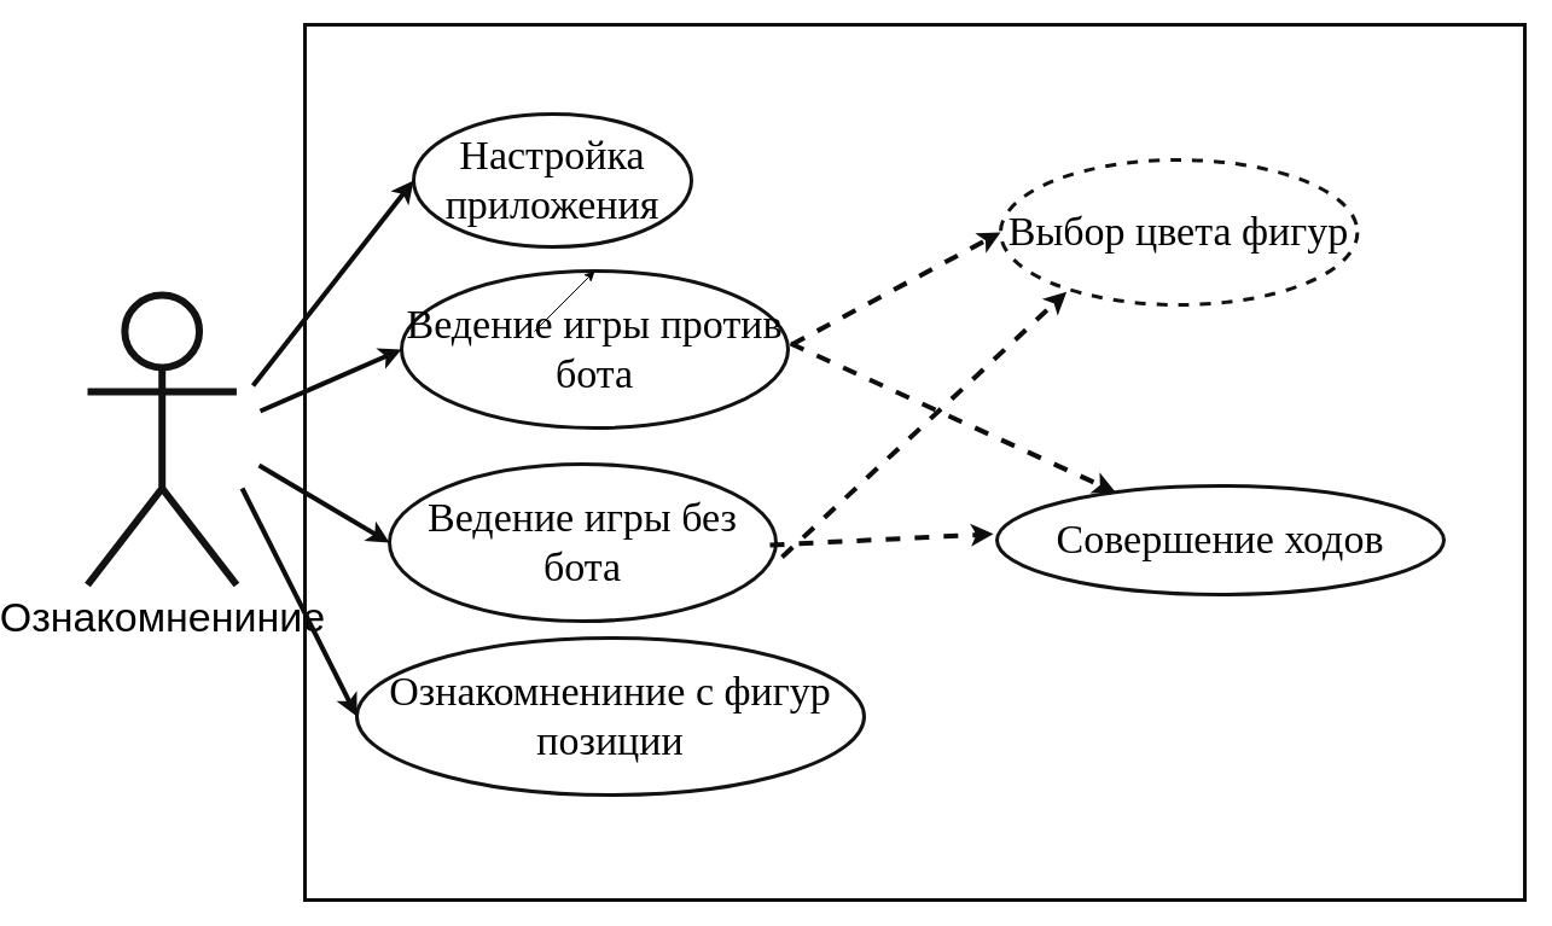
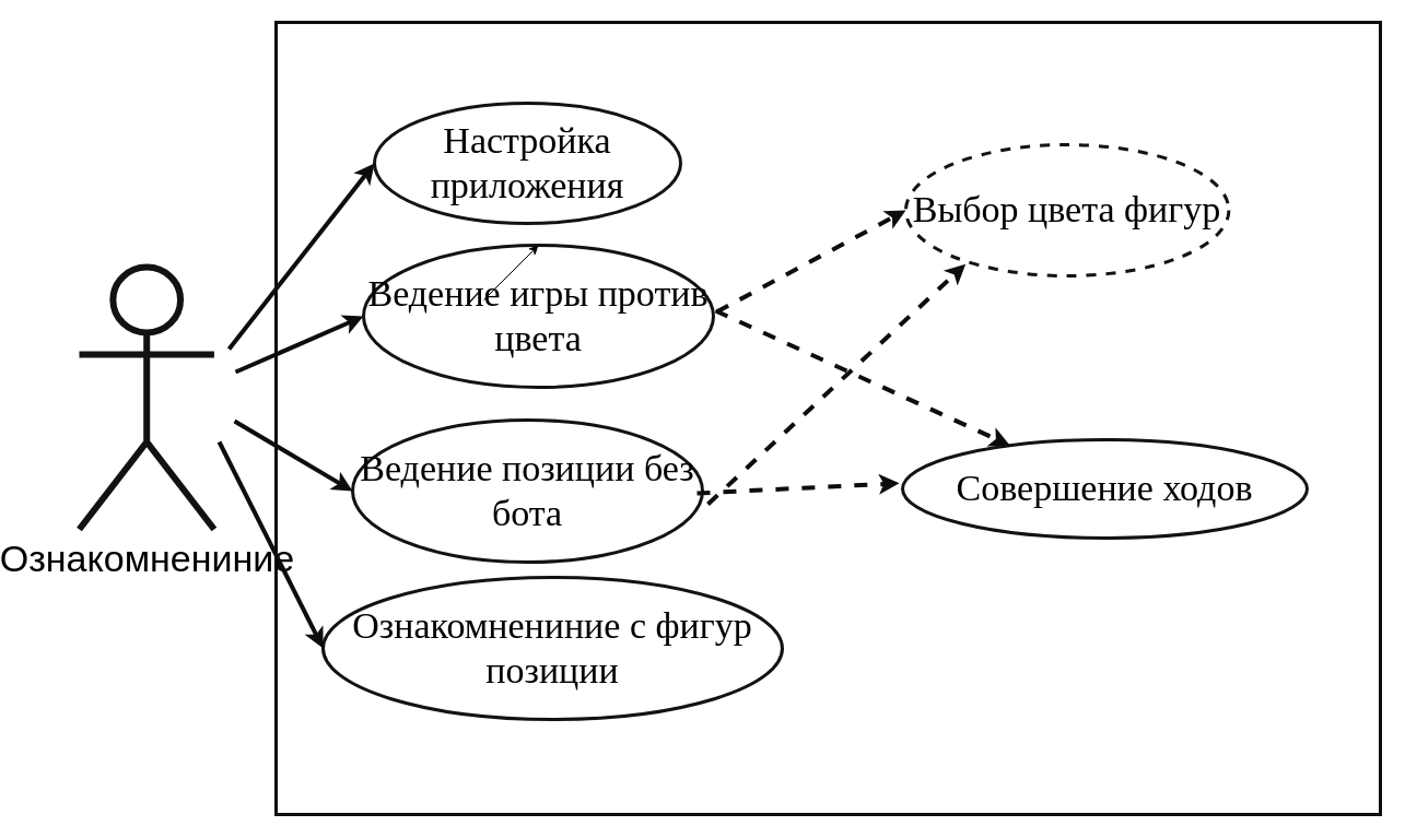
- <mxCell id="4" value="Настройка приложения" style="ellipse;whiteSpace=wrap;html=1;strokeColor=#121212;strokeWidth=3;fontFamily=Lucida Console;fontSize=34;fontColor=#000000;fillColor=none;" vertex="1" parent="1"><mxGeometry x="290" y="94" width="230" height="110" as="geometry" /></mxCell>
+ <mxCell id="4" value="Настройка приложения" style="ellipse;whiteSpace=wrap;html=1;strokeColor=#121212;strokeWidth=3;fontFamily=Lucida Console;fontSize=34;fontColor=#000000;fillColor=none;" vertex="1" parent="1"><mxGeometry x="290" y="94" width="280" height="110" as="geometry" /></mxCell>
- <mxCell id="5" value="Ведение игры против бота" style="ellipse;whiteSpace=wrap;html=1;strokeColor=#121212;strokeWidth=3;fontFamily=Lucida Console;fontSize=34;fontColor=#000000;fillColor=none;" vertex="1" parent="1"><mxGeometry x="280" y="224" width="320" height="130" as="geometry" /></mxCell>
+ <mxCell id="5" value="Ведение игры против цвета" style="ellipse;whiteSpace=wrap;html=1;strokeColor=#121212;strokeWidth=3;fontFamily=Lucida Console;fontSize=34;fontColor=#000000;fillColor=none;" vertex="1" parent="1"><mxGeometry x="280" y="224" width="320" height="130" as="geometry" /></mxCell>
- <mxCell id="6" value="Ведение игры без бота" style="ellipse;whiteSpace=wrap;html=1;strokeColor=#121212;strokeWidth=3;fontFamily=Lucida Console;fontSize=34;fontColor=#000000;fillColor=none;" vertex="1" parent="1"><mxGeometry x="270" y="384" width="320" height="130" as="geometry" /></mxCell>
+ <mxCell id="6" value="Ведение позиции без бота" style="ellipse;whiteSpace=wrap;html=1;strokeColor=#121212;strokeWidth=3;fontFamily=Lucida Console;fontSize=34;fontColor=#000000;fillColor=none;" vertex="1" parent="1"><mxGeometry x="270" y="384" width="320" height="130" as="geometry" /></mxCell>
